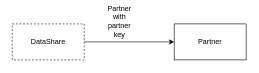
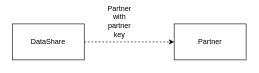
- <mxCell id="3" value="DataShare" style="rounded=0;whiteSpace=wrap;html=1;dashed=1;" vertex="1" parent="1"><mxGeometry x="20" y="39" width="120" height="60" as="geometry" /></mxCell>
+ <mxCell id="3" value="DataShare" style="rounded=0;whiteSpace=wrap;html=1;" vertex="1" parent="1"><mxGeometry x="20" y="39" width="120" height="60" as="geometry" /></mxCell>
- <mxCell id="2" style="edgeStyle=orthogonalEdgeStyle;rounded=0;orthogonalLoop=1;jettySize=auto;html=1;exitX=1;exitY=0.5;exitDx=0;exitDy=0;entryX=0;entryY=0.5;entryDx=0;entryDy=0;" edge="1" parent="1" source="3" target="4"><mxGeometry relative="1" as="geometry" /></mxCell>
+ <mxCell id="2" style="edgeStyle=orthogonalEdgeStyle;rounded=0;orthogonalLoop=1;jettySize=auto;html=1;exitX=1;exitY=0.5;exitDx=0;exitDy=0;entryX=0;entryY=0.5;entryDx=0;entryDy=0;dashed=1;" edge="1" parent="1" source="3" target="4"><mxGeometry relative="1" as="geometry" /></mxCell>
